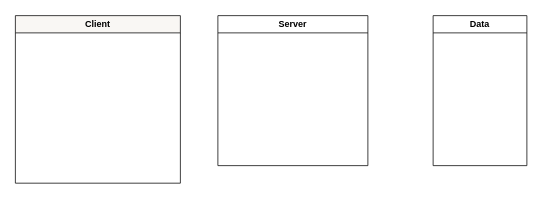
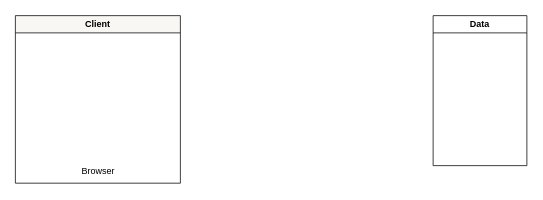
- <mxCell id="5" value="Server" style="swimlane;whiteSpace=wrap;html=1;" vertex="1" parent="1"><mxGeometry x="290" y="20" width="200" height="200" as="geometry" /></mxCell>
+ <mxCell id="4" value="Browser" style="text;html=1;align=center;verticalAlign=middle;resizable=0;points=[];autosize=1;strokeColor=none;fillColor=none;" vertex="1" parent="2"><mxGeometry x="75" y="193.4" width="70" height="30" as="geometry" /></mxCell>
